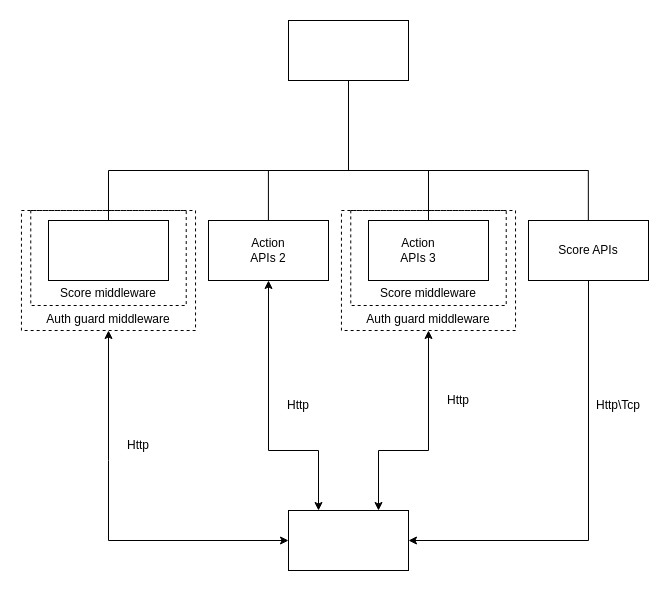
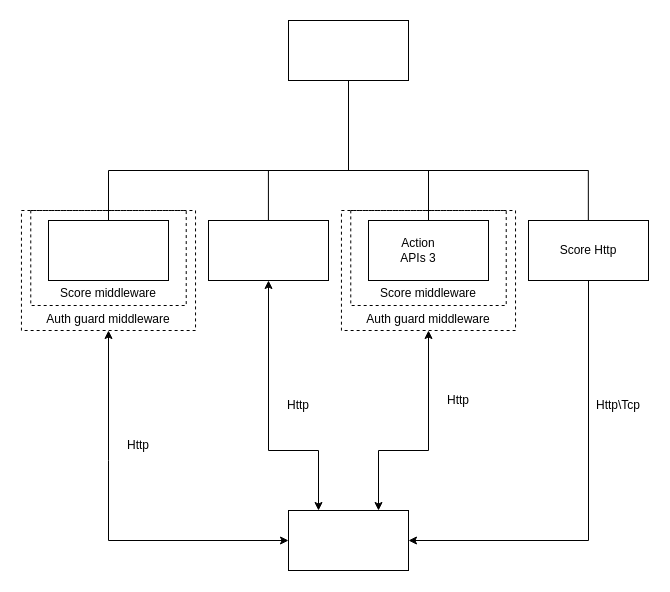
- <mxCell id="10" value="Action APIs 2" style="text;html=1;align=center;verticalAlign=middle;whiteSpace=wrap;rounded=0;" vertex="1" parent="1"><mxGeometry x="238" y="235" width="60" height="30" as="geometry" /></mxCell>
- <mxCell id="15" value="Score APIs" style="text;html=1;align=center;verticalAlign=middle;whiteSpace=wrap;rounded=0;" vertex="1" parent="1"><mxGeometry x="553" y="237.5" width="70" height="25" as="geometry" /></mxCell>
+ <mxCell id="15" value="Score Http" style="text;html=1;align=center;verticalAlign=middle;whiteSpace=wrap;rounded=0;" vertex="1" parent="1"><mxGeometry x="553" y="237.5" width="70" height="25" as="geometry" /></mxCell>
